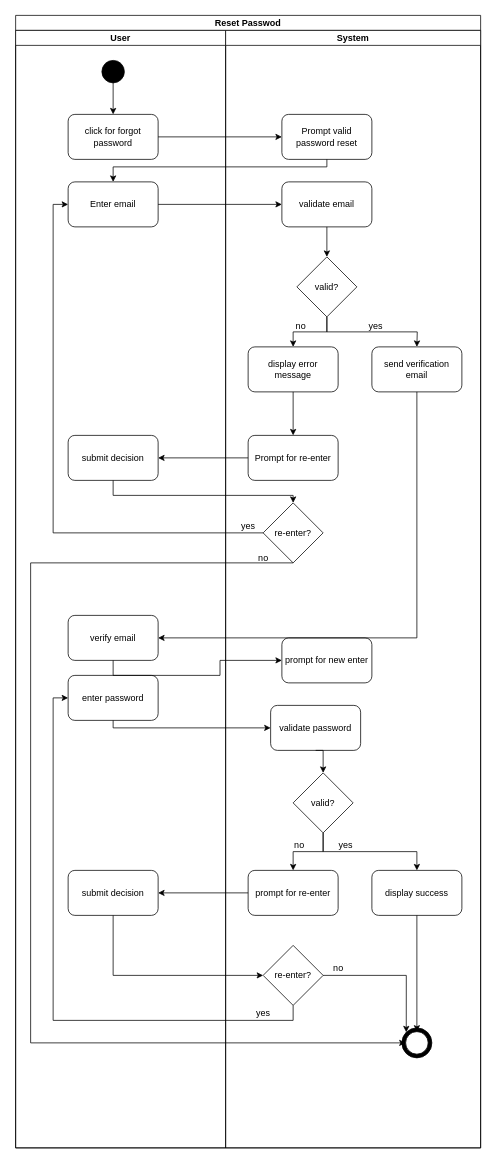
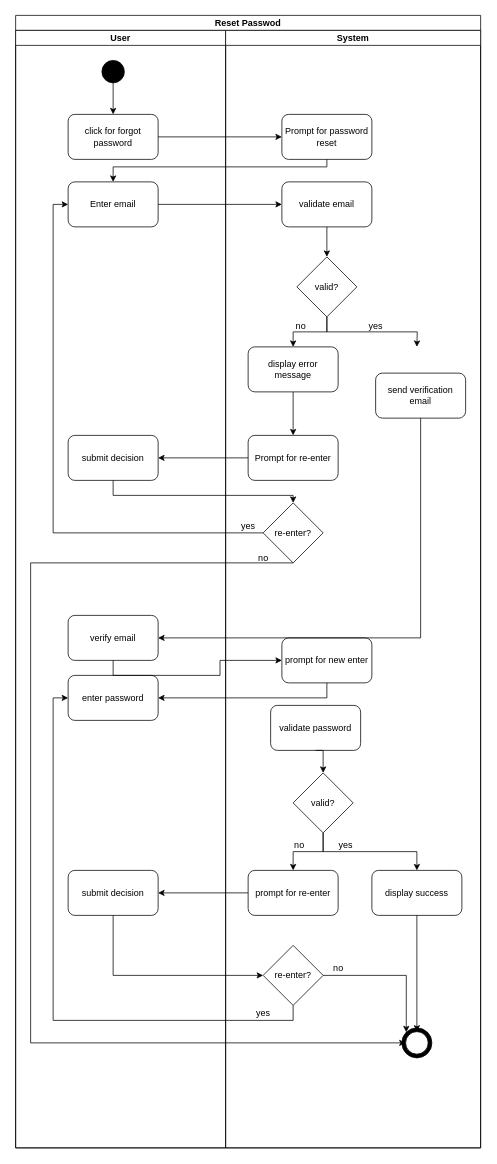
- <mxCell id="19" value="Prompt valid password reset" style="rounded=1;whiteSpace=wrap;html=1;fillColor=none;" parent="18" vertex="1"><mxGeometry x="75" y="112" width="120" height="60" as="geometry" /></mxCell>
+ <mxCell id="19" value="Prompt for password reset" style="rounded=1;whiteSpace=wrap;html=1;fillColor=none;" parent="18" vertex="1"><mxGeometry x="75" y="112" width="120" height="60" as="geometry" /></mxCell>
- <mxCell id="27" value="send verification email" style="rounded=1;whiteSpace=wrap;html=1;fillColor=none;" parent="18" vertex="1"><mxGeometry x="195" y="422" width="120" height="60" as="geometry" /></mxCell>
+ <mxCell id="27" value="send verification email" style="rounded=1;whiteSpace=wrap;html=1;fillColor=none;" parent="18" vertex="1"><mxGeometry x="200" y="457" width="120" height="60" as="geometry" /></mxCell>
+ <mxCell id="48" style="edgeStyle=orthogonalEdgeStyle;rounded=0;orthogonalLoop=1;jettySize=auto;html=1;exitX=0.5;exitY=1;exitDx=0;exitDy=0;entryX=1;entryY=0.5;entryDx=0;entryDy=0;" parent="2" source="30" target="10" edge="1"><mxGeometry relative="1" as="geometry" /></mxCell>
- <mxCell id="49" style="edgeStyle=orthogonalEdgeStyle;rounded=0;orthogonalLoop=1;jettySize=auto;html=1;exitX=0.5;exitY=1;exitDx=0;exitDy=0;entryX=0;entryY=0.5;entryDx=0;entryDy=0;" parent="2" source="10" target="32" edge="1"><mxGeometry relative="1" as="geometry"><Array as="points"><mxPoint x="130" y="950" /></Array></mxGeometry></mxCell>
